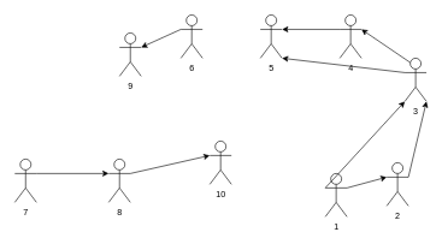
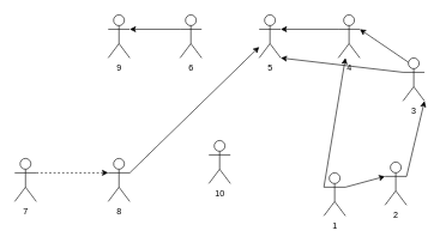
- <mxCell id="6" value="9" style="shape=umlActor;verticalLabelPosition=bottom;verticalAlign=top;html=1;outlineConnect=0;" vertex="1" parent="1"><mxGeometry x="165" y="45" width="30" height="60" as="geometry" /></mxCell>
+ <mxCell id="6" value="9" style="shape=umlActor;verticalLabelPosition=bottom;verticalAlign=top;html=1;outlineConnect=0;" vertex="1" parent="1"><mxGeometry x="150" y="20" width="30" height="60" as="geometry" /></mxCell>
- <mxCell id="13" value="" style="endArrow=classic;html=1;rounded=0;exitX=0;exitY=0.333;exitDx=0;exitDy=0;exitPerimeter=0;entryX=0;entryY=1;entryDx=0;entryDy=0;entryPerimeter=0;" edge="1" parent="1" source="3" target="10"><mxGeometry width="50" height="50" relative="1" as="geometry"><mxPoint x="290" y="140" as="sourcePoint" /><mxPoint x="560" y="160" as="targetPoint" /></mxGeometry></mxCell>
+ <mxCell id="13" value="" style="endArrow=classic;html=1;rounded=0;exitX=0;exitY=0.333;exitDx=0;exitDy=0;exitPerimeter=0;" edge="1" parent="1" source="3" target="9"><mxGeometry width="50" height="50" relative="1" as="geometry"><mxPoint x="290" y="140" as="sourcePoint" /><mxPoint x="560" y="160" as="targetPoint" /></mxGeometry></mxCell>
- <mxCell id="17" value="" style="endArrow=classic;html=1;rounded=0;exitX=1;exitY=0.333;exitDx=0;exitDy=0;exitPerimeter=0;entryX=0;entryY=0.333;entryDx=0;entryDy=0;entryPerimeter=0;" edge="1" parent="1" source="5" target="7"><mxGeometry width="50" height="50" relative="1" as="geometry"><mxPoint x="290" y="130" as="sourcePoint" /><mxPoint x="340" y="80" as="targetPoint" /></mxGeometry></mxCell>
+ <mxCell id="17" value="" style="endArrow=classic;html=1;rounded=0;exitX=1;exitY=0.333;exitDx=0;exitDy=0;exitPerimeter=0;" edge="1" parent="1" source="5" target="8"><mxGeometry width="50" height="50" relative="1" as="geometry"><mxPoint x="290" y="130" as="sourcePoint" /><mxPoint x="340" y="80" as="targetPoint" /></mxGeometry></mxCell>
- <mxCell id="16" value="" style="endArrow=classic;html=1;rounded=0;exitX=1;exitY=0.333;exitDx=0;exitDy=0;exitPerimeter=0;entryX=0;entryY=0.333;entryDx=0;entryDy=0;entryPerimeter=0;" edge="1" parent="1" source="4" target="5"><mxGeometry width="50" height="50" relative="1" as="geometry"><mxPoint x="290" y="130" as="sourcePoint" /><mxPoint x="340" y="80" as="targetPoint" /></mxGeometry></mxCell>
+ <mxCell id="16" value="" style="endArrow=classic;html=1;rounded=0;exitX=1;exitY=0.333;exitDx=0;exitDy=0;exitPerimeter=0;entryX=0;entryY=0.333;entryDx=0;entryDy=0;entryPerimeter=0;dashed=1;" edge="1" parent="1" source="4" target="5"><mxGeometry width="50" height="50" relative="1" as="geometry"><mxPoint x="290" y="130" as="sourcePoint" /><mxPoint x="340" y="80" as="targetPoint" /></mxGeometry></mxCell>
